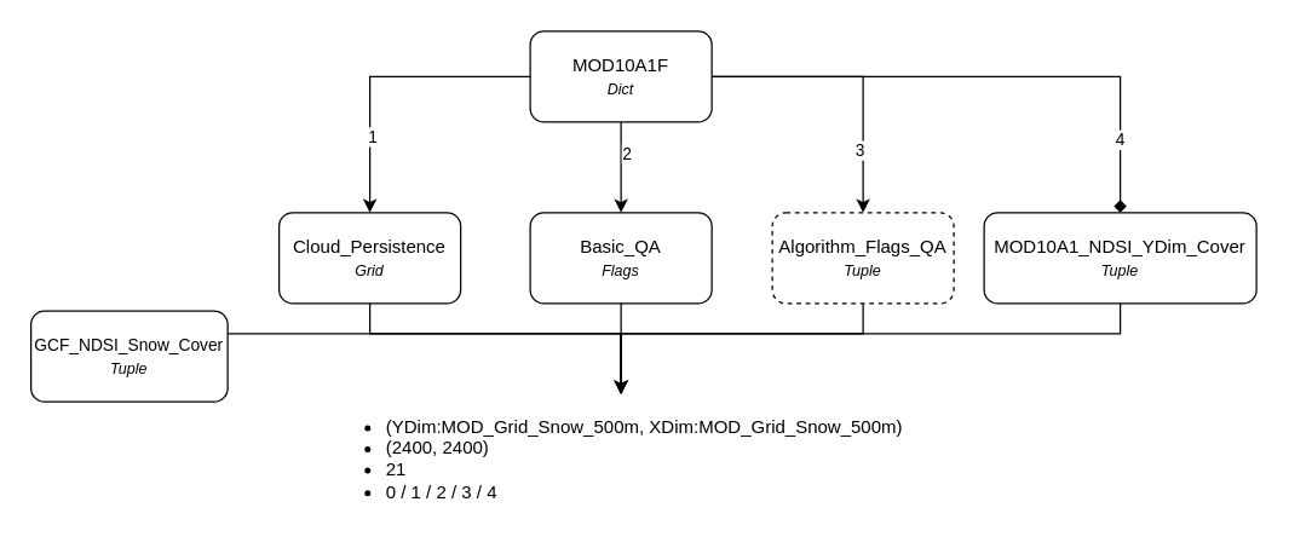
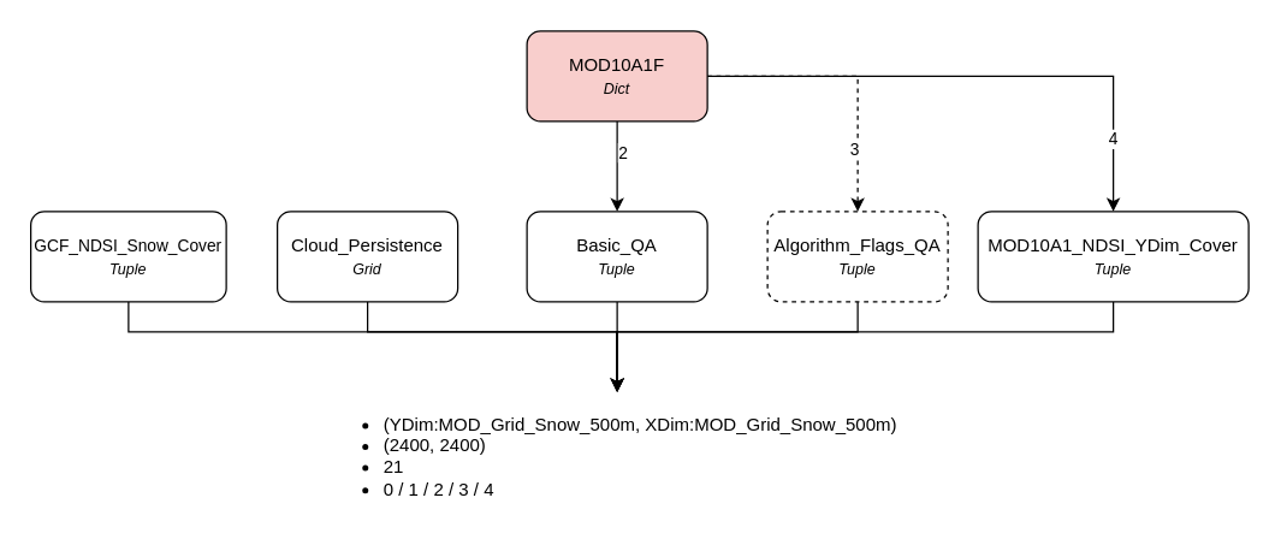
- <mxCell id="2" style="edgeStyle=orthogonalEdgeStyle;rounded=0;orthogonalLoop=1;jettySize=auto;html=1;entryX=0.5;entryY=0;entryDx=0;entryDy=0;" parent="1" source="10" target="14" edge="1"><mxGeometry relative="1" as="geometry" /></mxCell>
- <mxCell id="3" value="1" style="edgeLabel;html=1;align=center;verticalAlign=middle;resizable=0;points=[];" parent="2" vertex="1" connectable="0"><mxGeometry x="0.478" y="1" relative="1" as="geometry"><mxPoint as="offset" /></mxGeometry></mxCell>
- <mxCell id="10" value="MOD10A1F&lt;div&gt;&lt;font size=&quot;1&quot;&gt;&lt;i&gt;Dict&lt;/i&gt;&lt;/font&gt;&lt;/div&gt;" style="rounded=1;whiteSpace=wrap;html=1;" parent="1" vertex="1"><mxGeometry x="350" y="20" width="120" height="60" as="geometry" /></mxCell>
+ <mxCell id="10" value="MOD10A1F&lt;div&gt;&lt;font size=&quot;1&quot;&gt;&lt;i&gt;Dict&lt;/i&gt;&lt;/font&gt;&lt;/div&gt;" style="rounded=1;whiteSpace=wrap;html=1;fillColor=#f8cecc;" parent="1" vertex="1"><mxGeometry x="350" y="20" width="120" height="60" as="geometry" /></mxCell>
- <mxCell id="6" style="edgeStyle=orthogonalEdgeStyle;rounded=0;orthogonalLoop=1;jettySize=auto;html=1;entryX=0.5;entryY=0;entryDx=0;entryDy=0;" parent="1" source="10" target="18" edge="1"><mxGeometry relative="1" as="geometry" /></mxCell>
+ <mxCell id="6" style="edgeStyle=orthogonalEdgeStyle;rounded=0;orthogonalLoop=1;jettySize=auto;html=1;entryX=0.5;entryY=0;entryDx=0;entryDy=0;dashed=1;" parent="1" source="10" target="18" edge="1"><mxGeometry relative="1" as="geometry" /></mxCell>
- <mxCell id="8" style="edgeStyle=orthogonalEdgeStyle;rounded=0;orthogonalLoop=1;jettySize=auto;html=1;entryX=0.5;entryY=0;entryDx=0;entryDy=0;endArrow=diamond;" parent="1" source="10" target="20" edge="1"><mxGeometry relative="1" as="geometry" /></mxCell>
+ <mxCell id="8" style="edgeStyle=orthogonalEdgeStyle;rounded=0;orthogonalLoop=1;jettySize=auto;html=1;entryX=0.5;entryY=0;entryDx=0;entryDy=0;" parent="1" source="10" target="20" edge="1"><mxGeometry relative="1" as="geometry" /></mxCell>
- <mxCell id="16" value="Basic_QA&lt;div&gt;&lt;font style=&quot;font-size: 10px;&quot;&gt;&lt;i&gt;Flags&lt;/i&gt;&lt;/font&gt;&lt;/div&gt;" style="rounded=1;whiteSpace=wrap;html=1;" parent="1" vertex="1"><mxGeometry x="350" y="140" width="120" height="60" as="geometry" /></mxCell>
+ <mxCell id="16" value="Basic_QA&lt;div&gt;&lt;font style=&quot;font-size: 10px;&quot;&gt;&lt;i&gt;Tuple&lt;/i&gt;&lt;/font&gt;&lt;/div&gt;" style="rounded=1;whiteSpace=wrap;html=1;" parent="1" vertex="1"><mxGeometry x="350" y="140" width="120" height="60" as="geometry" /></mxCell>
- <mxCell id="12" value="&lt;font style=&quot;font-size: 11px;&quot;&gt;GCF_NDSI_Snow_Cover&lt;/font&gt;&lt;div&gt;&lt;font size=&quot;1&quot; style=&quot;&quot;&gt;&lt;i&gt;Tuple&lt;/i&gt;&lt;/font&gt;&lt;/div&gt;" style="rounded=1;whiteSpace=wrap;html=1;" parent="1" vertex="1"><mxGeometry x="20" y="205" width="130" height="60" as="geometry" /></mxCell>
+ <mxCell id="12" value="&lt;font style=&quot;font-size: 11px;&quot;&gt;GCF_NDSI_Snow_Cover&lt;/font&gt;&lt;div&gt;&lt;font size=&quot;1&quot; style=&quot;&quot;&gt;&lt;i&gt;Tuple&lt;/i&gt;&lt;/font&gt;&lt;/div&gt;" style="rounded=1;whiteSpace=wrap;html=1;" parent="1" vertex="1"><mxGeometry x="20" y="140" width="130" height="60" as="geometry" /></mxCell>
